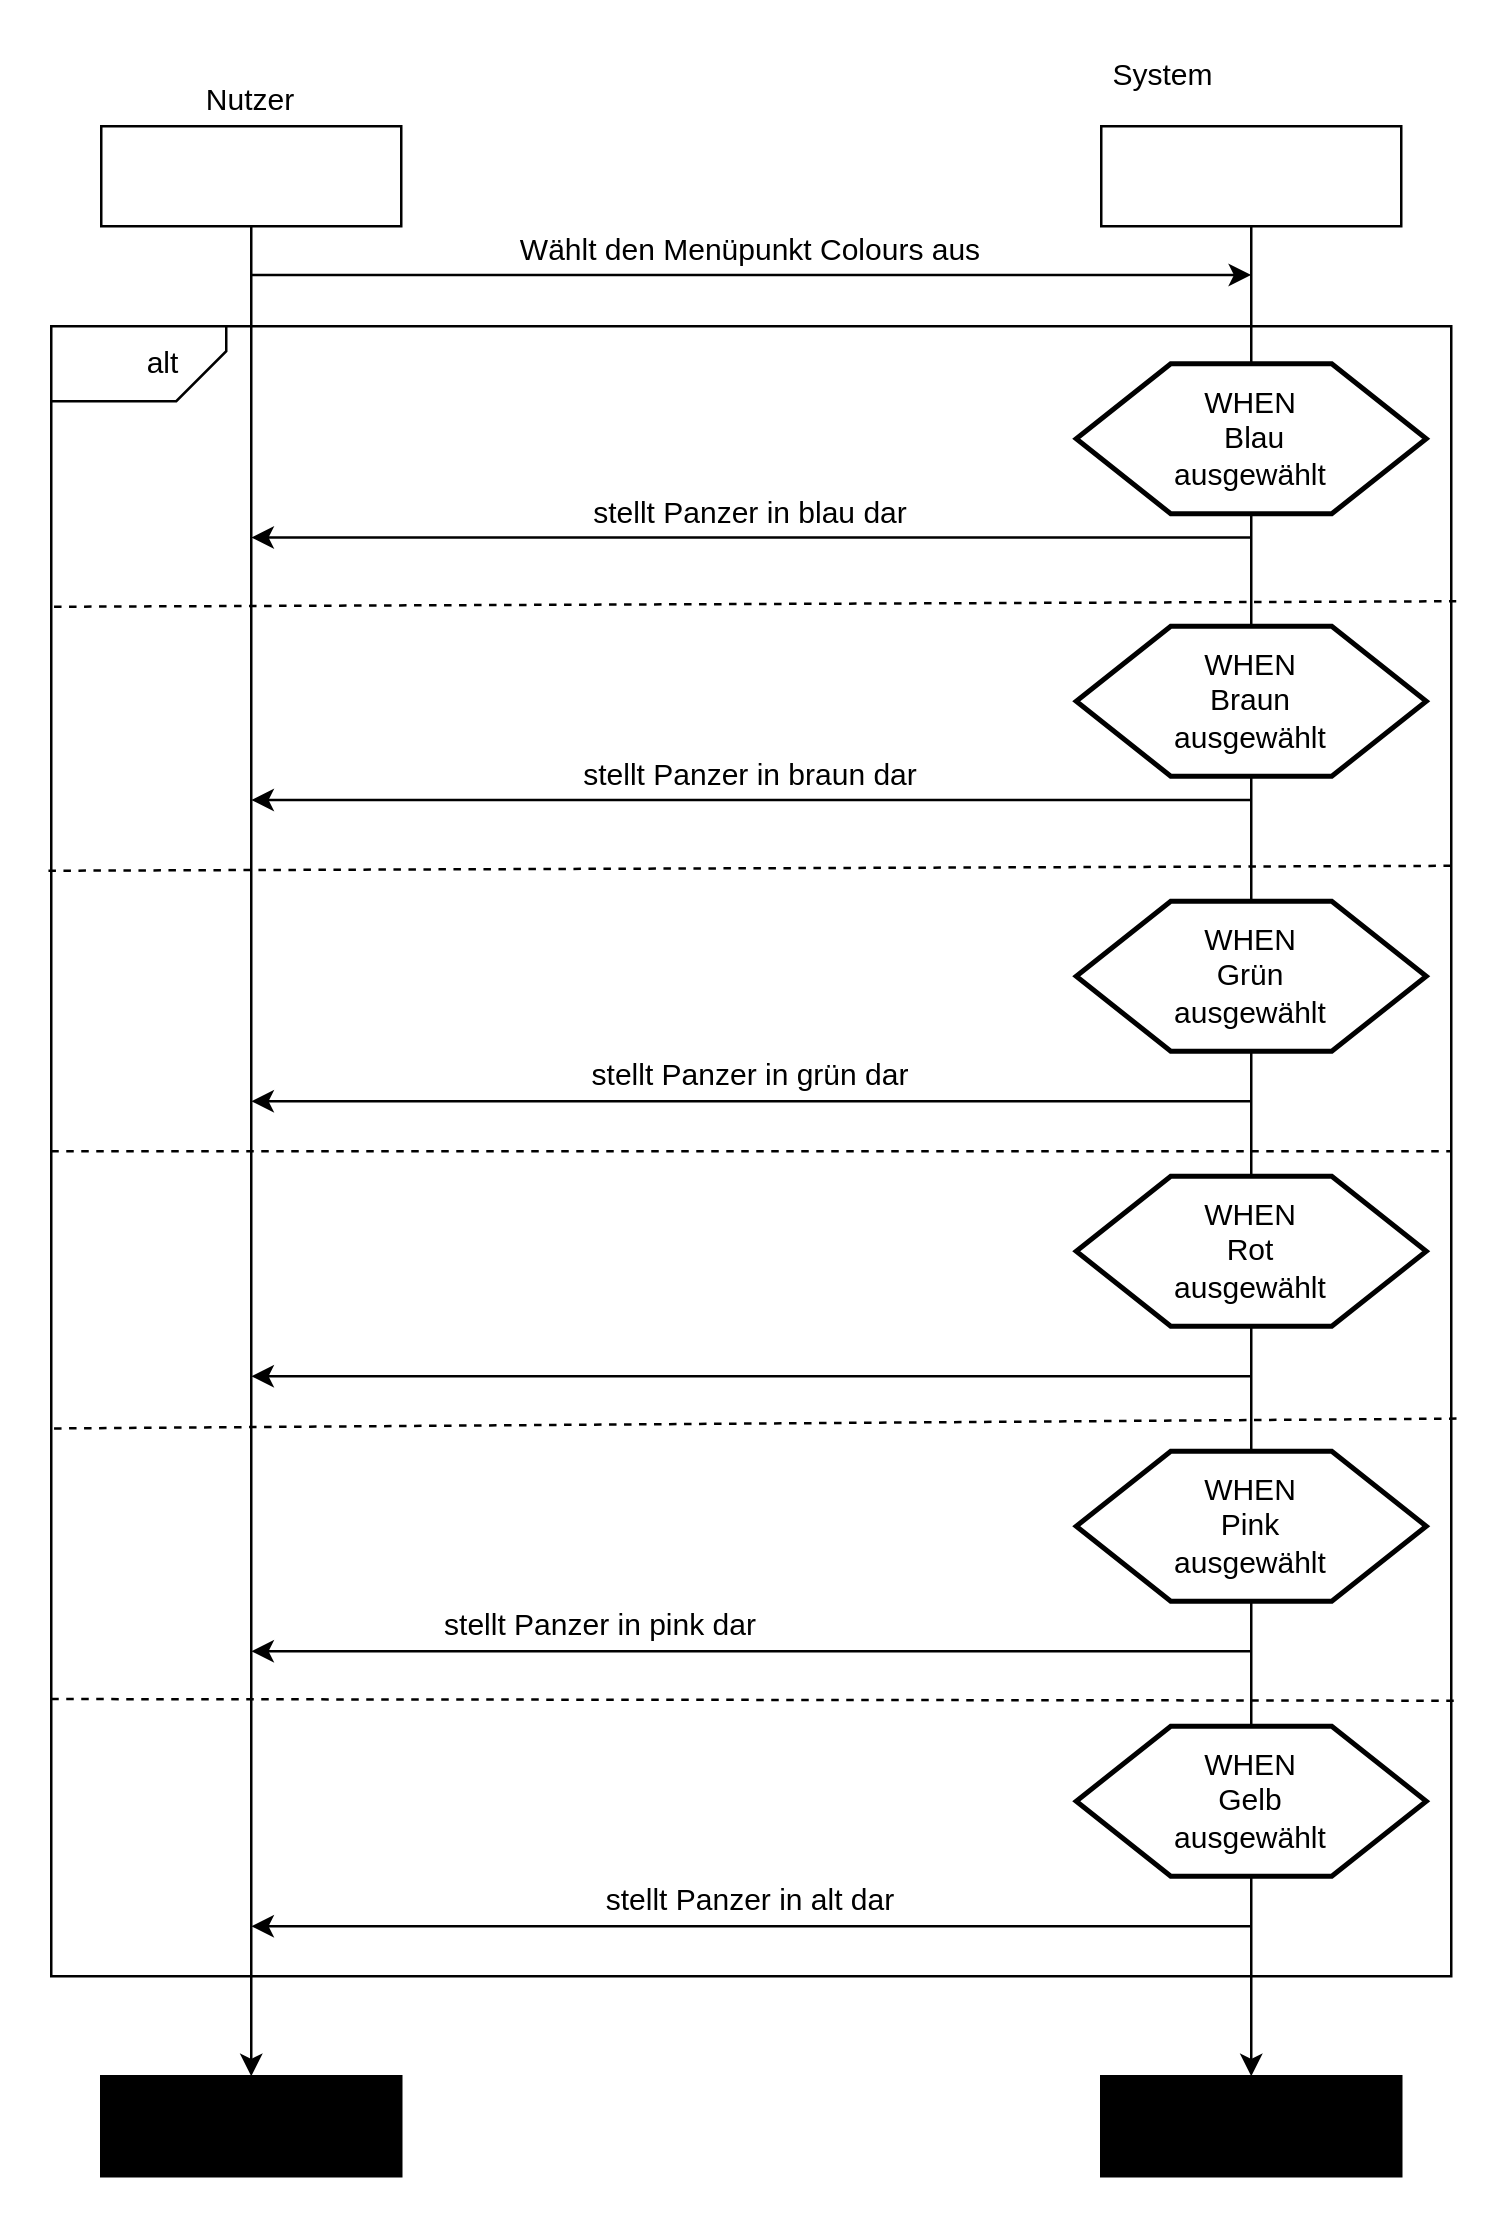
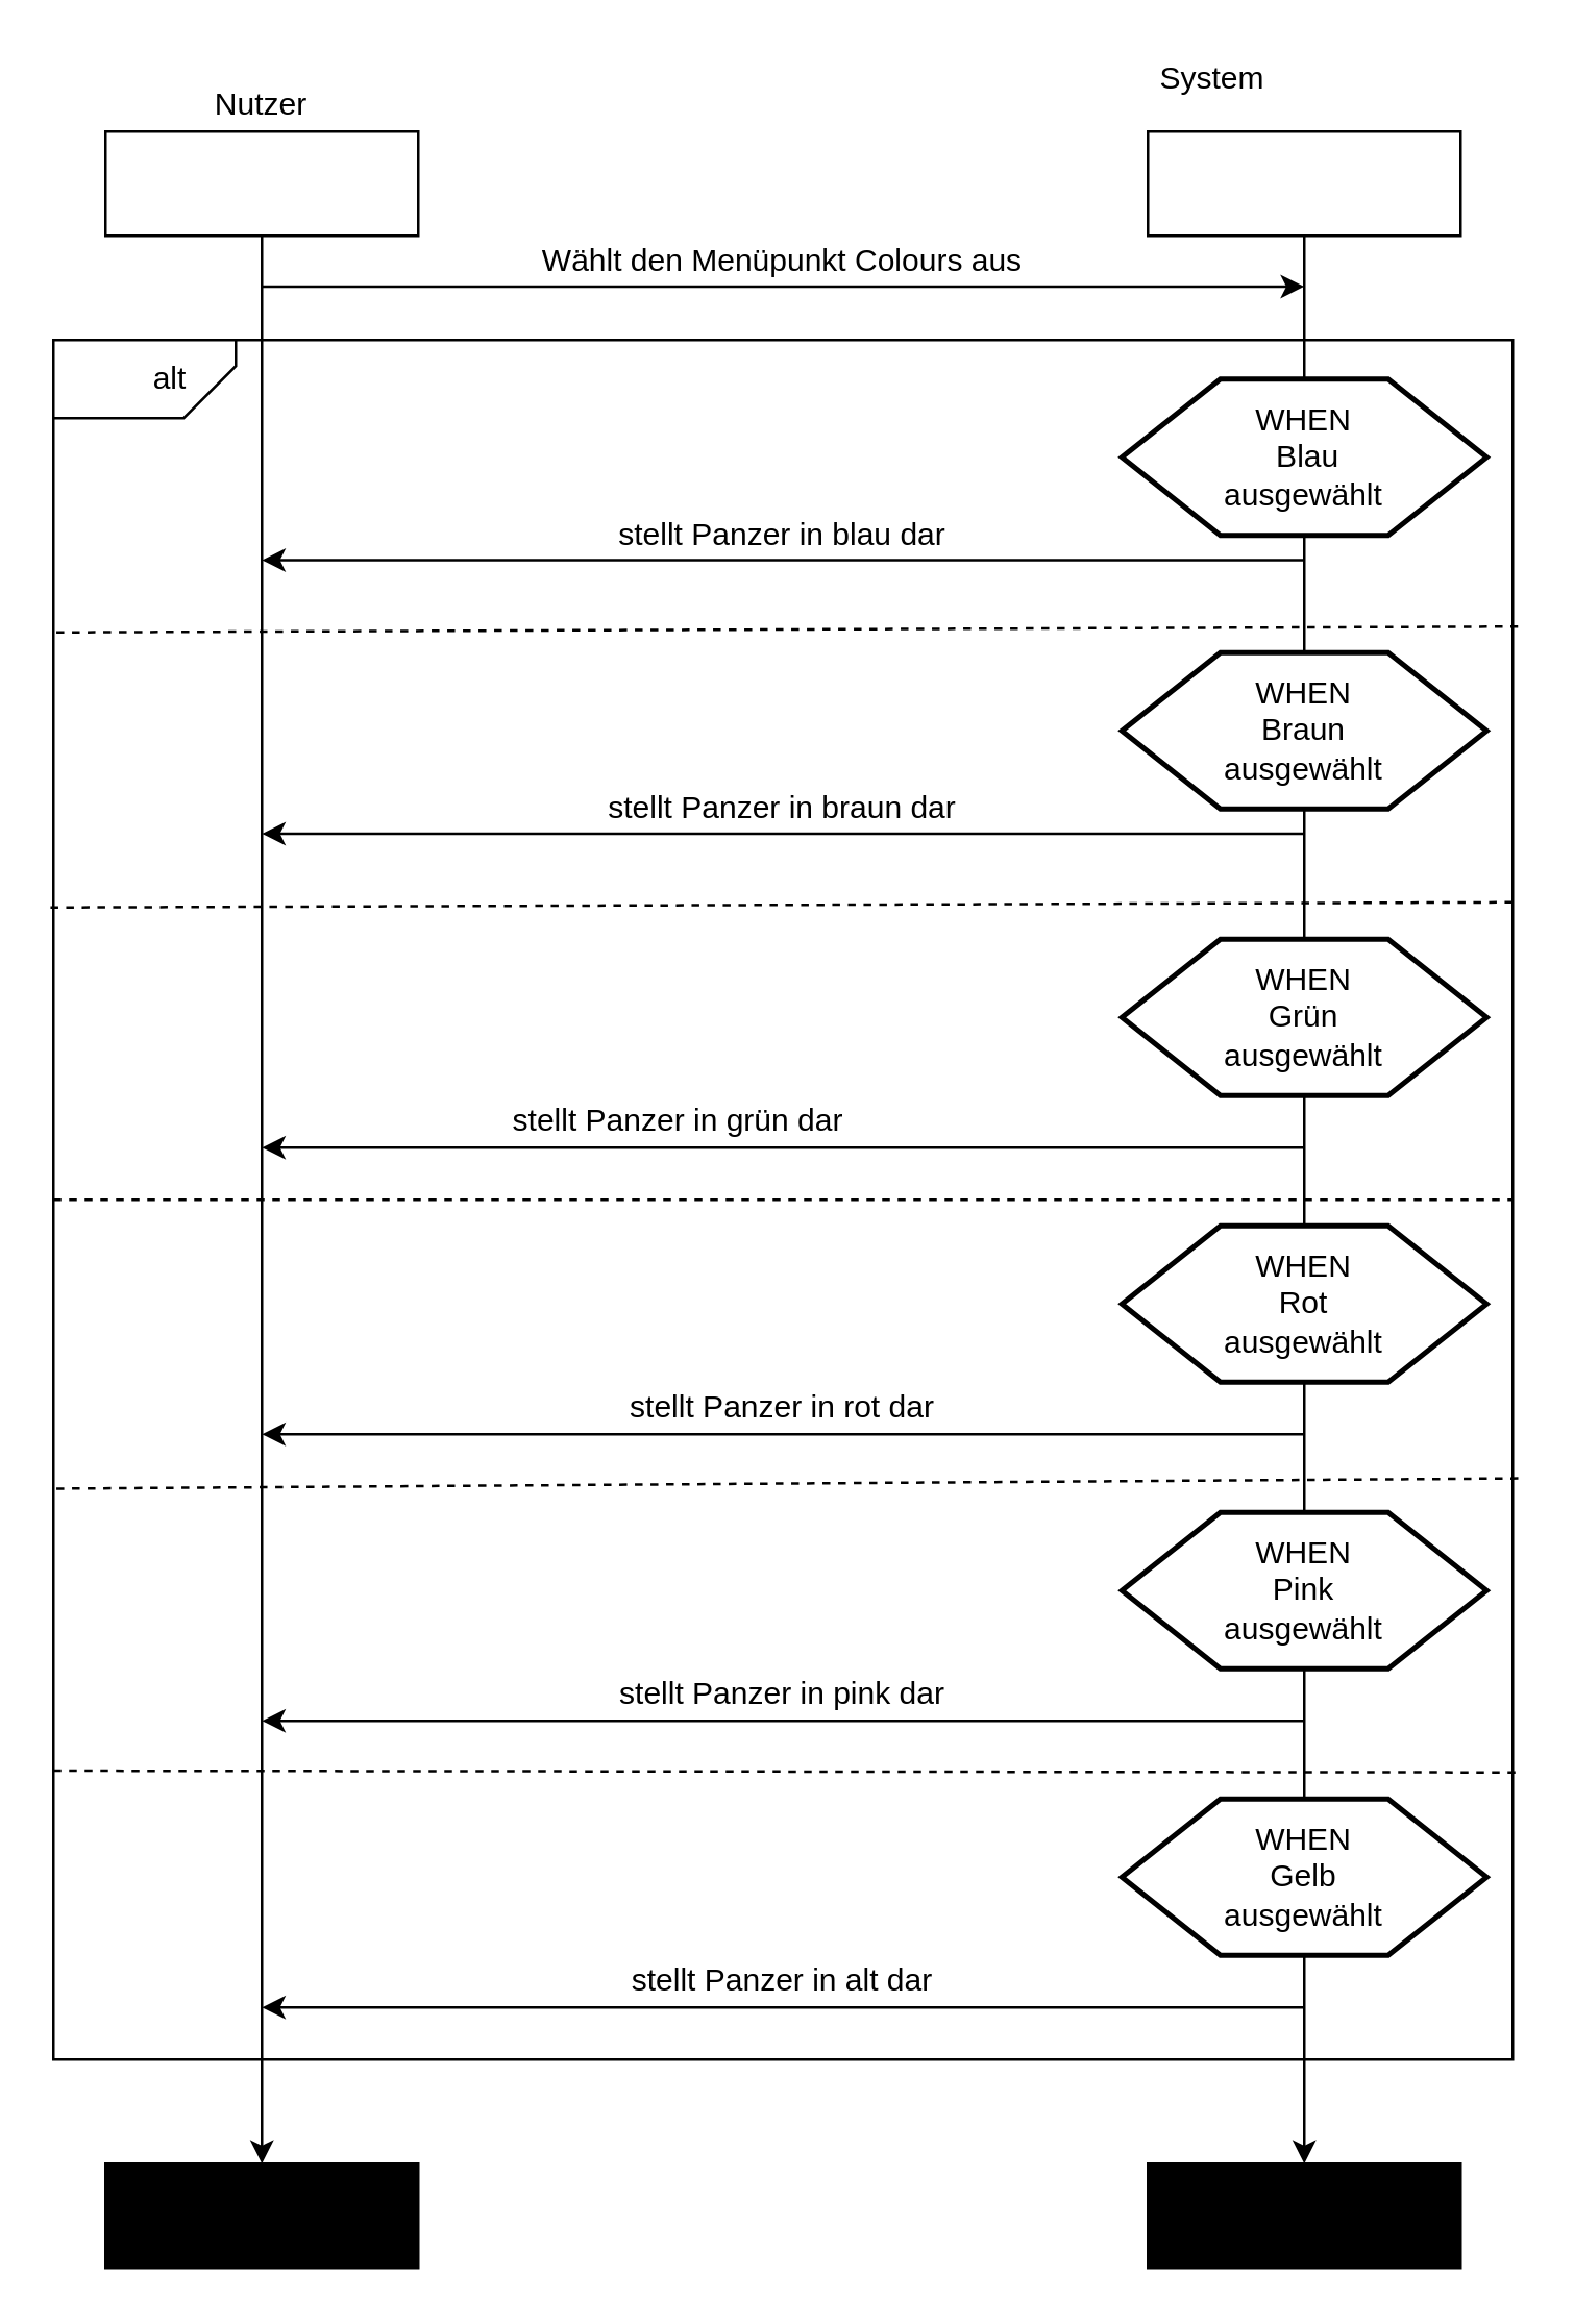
- <mxCell id="43" value="stellt Panzer in grün dar" style="text;html=1;strokeColor=none;fillColor=none;align=center;verticalAlign=middle;whiteSpace=wrap;rounded=0;" vertex="1" parent="1"><mxGeometry x="140" y="420" width="320" height="20" as="geometry" /></mxCell>
+ <mxCell id="43" value="stellt Panzer in grün dar" style="text;html=1;strokeColor=none;fillColor=none;align=center;verticalAlign=middle;whiteSpace=wrap;rounded=0;" vertex="1" parent="1"><mxGeometry x="100" y="420" width="320" height="20" as="geometry" /></mxCell>
+ <mxCell id="42" value="stellt Panzer in rot dar" style="text;html=1;strokeColor=none;fillColor=none;align=center;verticalAlign=middle;whiteSpace=wrap;rounded=0;" vertex="1" parent="1"><mxGeometry x="140" y="530" width="320" height="20" as="geometry" /></mxCell>
- <mxCell id="41" value="stellt Panzer in pink dar" style="text;html=1;strokeColor=none;fillColor=none;align=center;verticalAlign=middle;whiteSpace=wrap;rounded=0;" vertex="1" parent="1"><mxGeometry x="80" y="640" width="320" height="20" as="geometry" /></mxCell>
+ <mxCell id="41" value="stellt Panzer in pink dar" style="text;html=1;strokeColor=none;fillColor=none;align=center;verticalAlign=middle;whiteSpace=wrap;rounded=0;" vertex="1" parent="1"><mxGeometry x="140" y="640" width="320" height="20" as="geometry" /></mxCell>
